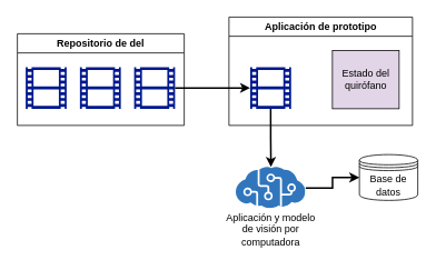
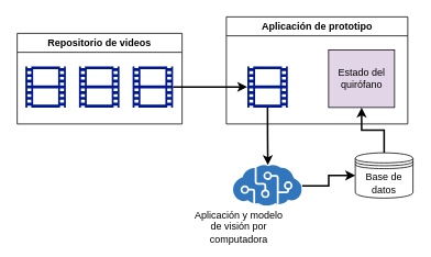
- <mxCell id="4" value="Repositorio de del" style="swimlane;whiteSpace=wrap;html=1;" vertex="1" parent="1"><mxGeometry x="20" y="40" width="200" height="110" as="geometry" /></mxCell>
+ <mxCell id="4" value="Repositorio de videos" style="swimlane;whiteSpace=wrap;html=1;" vertex="1" parent="1"><mxGeometry x="20" y="40" width="200" height="110" as="geometry" /></mxCell>
+ <mxCell id="2" value="" style="edgeStyle=orthogonalEdgeStyle;rounded=0;orthogonalLoop=1;jettySize=auto;html=1;strokeWidth=2;" edge="1" parent="1" source="3" target="10"><mxGeometry relative="1" as="geometry" /></mxCell>
- <mxCell id="13" value="Aplicación y modelo de visión por computadora" style="text;html=1;align=center;verticalAlign=middle;whiteSpace=wrap;rounded=0;" vertex="1" parent="1"><mxGeometry x="264" y="260" width="120" height="30" as="geometry" /></mxCell>
+ <mxCell id="13" value="Aplicación y modelo de visión por computadora" style="text;html=1;align=center;verticalAlign=middle;whiteSpace=wrap;rounded=0;" vertex="1" parent="1"><mxGeometry x="229" y="260" width="120" height="30" as="geometry" /></mxCell>
